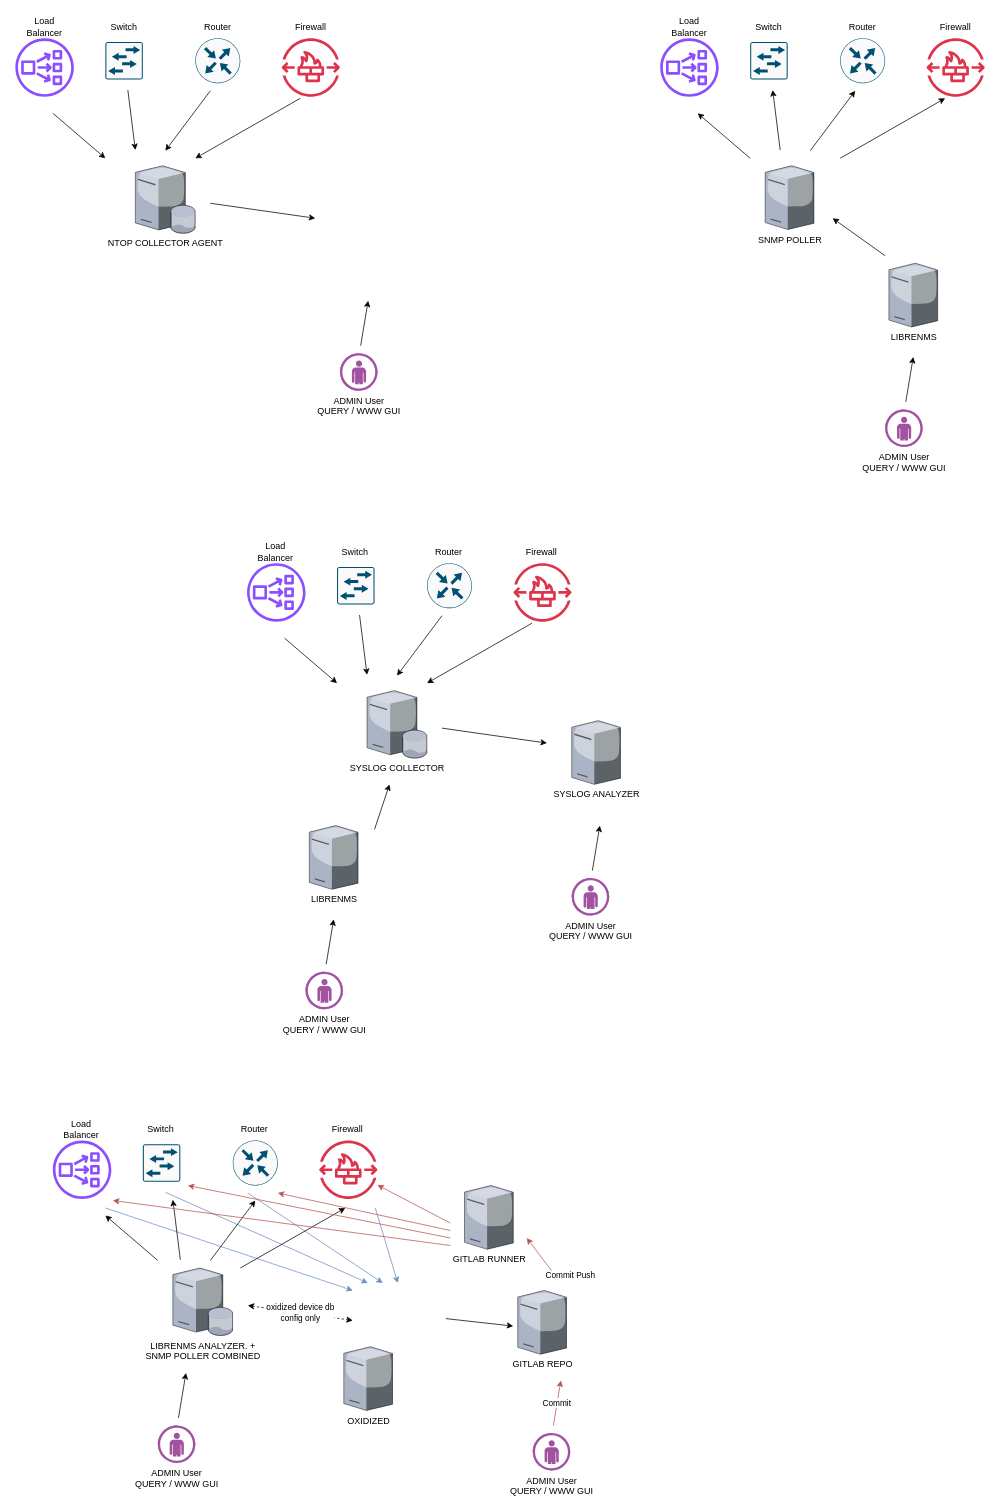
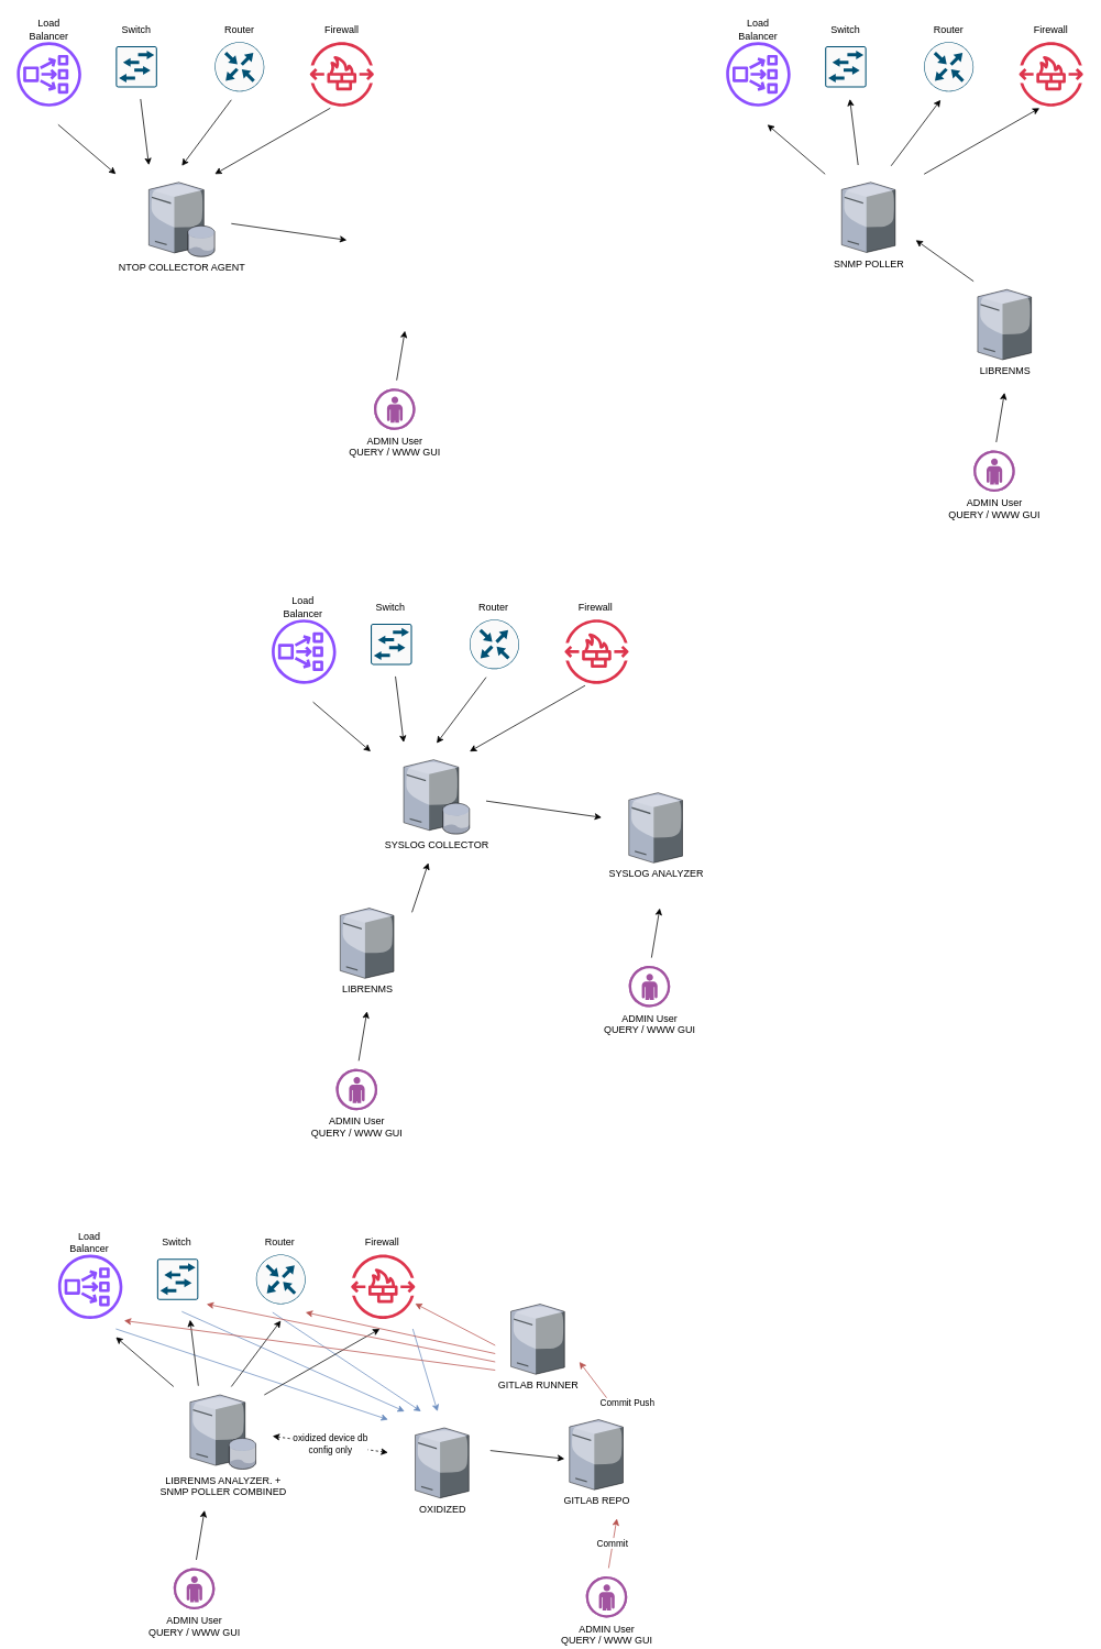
- <mxCell id="59" value="OXIDIZED" style="verticalLabelPosition=bottom;sketch=0;aspect=fixed;html=1;verticalAlign=top;strokeColor=none;align=center;outlineConnect=0;shape=mxgraph.citrix.tower_server;" vertex="1" parent="1"><mxGeometry x="458" y="1795" width="65" height="85" as="geometry" /></mxCell>
+ <mxCell id="59" value="OXIDIZED" style="verticalLabelPosition=bottom;sketch=0;aspect=fixed;html=1;verticalAlign=top;strokeColor=none;align=center;outlineConnect=0;shape=mxgraph.citrix.tower_server;" vertex="1" parent="1"><mxGeometry x="503" y="1730" width="65" height="85" as="geometry" /></mxCell>
